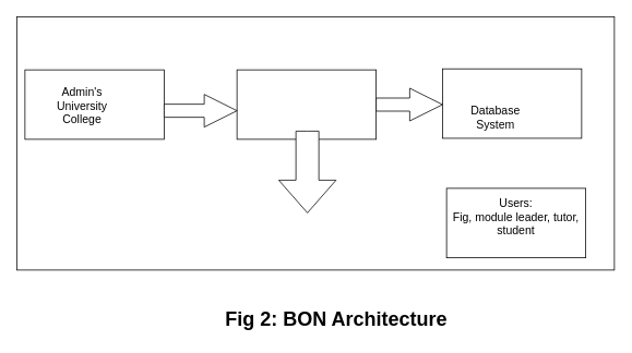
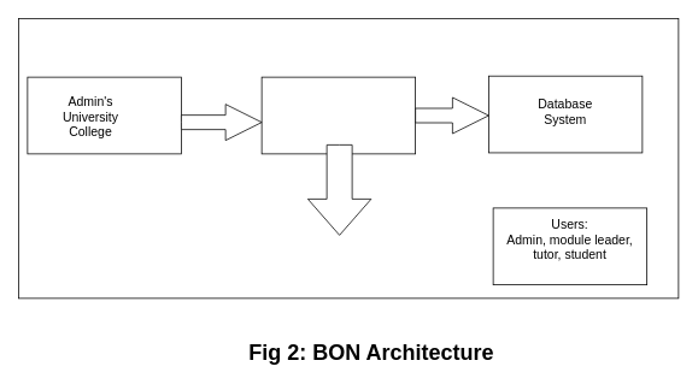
- <mxCell id="8" value="&lt;span style=&quot;font-size: 14px&quot;&gt;Database System&lt;/span&gt;" style="text;html=1;strokeColor=none;fillColor=none;align=center;verticalAlign=middle;whiteSpace=wrap;rounded=0;" vertex="1" parent="1"><mxGeometry x="560" y="127.5" width="90" height="30" as="geometry" /></mxCell>
+ <mxCell id="8" value="&lt;span style=&quot;font-size: 14px&quot;&gt;Database System&lt;/span&gt;" style="text;html=1;strokeColor=none;fillColor=none;align=center;verticalAlign=middle;whiteSpace=wrap;rounded=0;" vertex="1" parent="1"><mxGeometry x="580" y="107.5" width="90" height="30" as="geometry" /></mxCell>
- <mxCell id="9" value="&lt;span style=&quot;font-size: 14px&quot;&gt;Users:&lt;br&gt;Fig, module leader, tutor, student&lt;br&gt;&lt;br&gt;&lt;/span&gt;" style="text;html=1;strokeColor=none;fillColor=none;align=center;verticalAlign=middle;whiteSpace=wrap;rounded=0;" vertex="1" parent="1"><mxGeometry x="550" y="257.5" width="160" height="30" as="geometry" /></mxCell>
+ <mxCell id="9" value="&lt;span style=&quot;font-size: 14px&quot;&gt;Users:&lt;br&gt;Admin, module leader, tutor, student&lt;br&gt;&lt;br&gt;&lt;/span&gt;" style="text;html=1;strokeColor=none;fillColor=none;align=center;verticalAlign=middle;whiteSpace=wrap;rounded=0;" vertex="1" parent="1"><mxGeometry x="550" y="257.5" width="160" height="30" as="geometry" /></mxCell>
